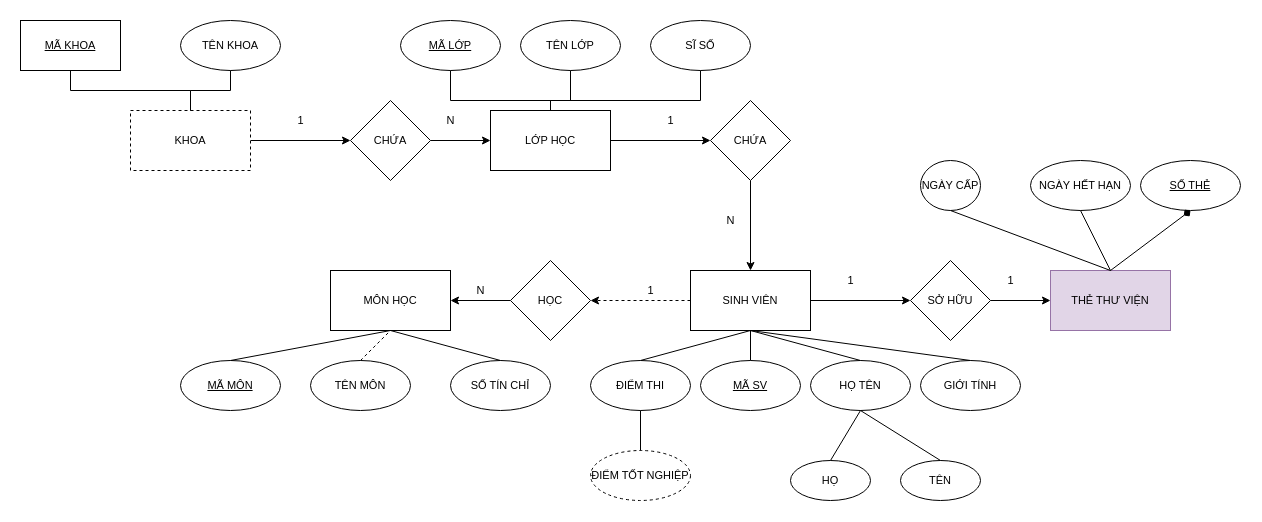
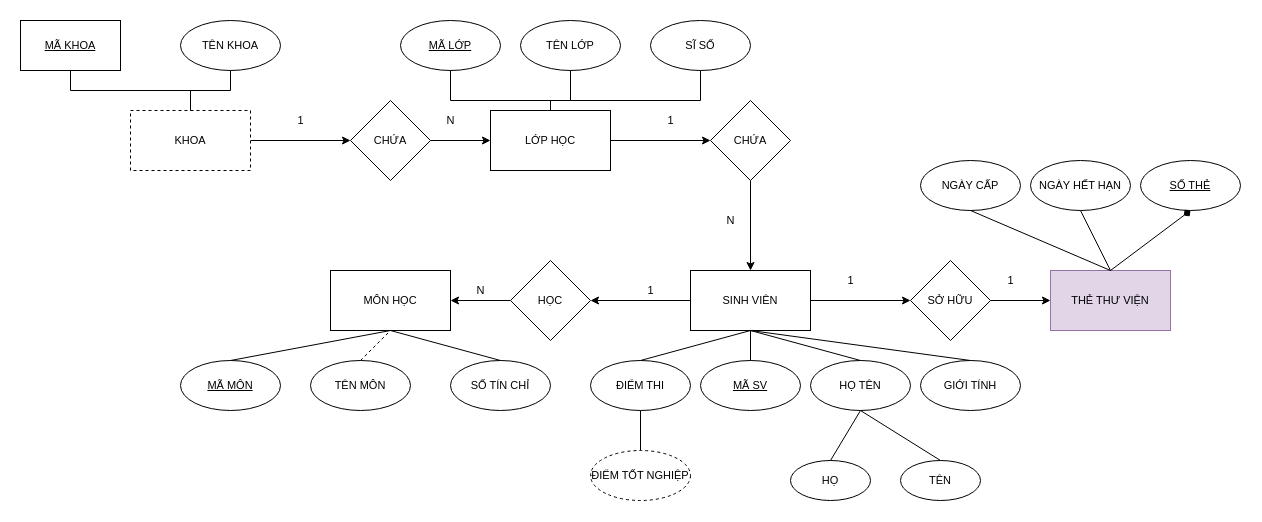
- <mxCell id="39" value="NGÀY CẤP" style="ellipse;whiteSpace=wrap;html=1;fontSize=11;" vertex="1" parent="1"><mxGeometry x="920" y="160" width="60" height="50" as="geometry" /></mxCell>
+ <mxCell id="39" value="NGÀY CẤP" style="ellipse;whiteSpace=wrap;html=1;fontSize=11;" vertex="1" parent="1"><mxGeometry x="920" y="160" width="100" height="50" as="geometry" /></mxCell>
- <mxCell id="12" value="" style="edgeStyle=orthogonalEdgeStyle;rounded=0;orthogonalLoop=1;jettySize=auto;html=1;fontSize=11;dashed=1;" edge="1" parent="1" source="14" target="16"><mxGeometry relative="1" as="geometry" /></mxCell>
+ <mxCell id="12" value="" style="edgeStyle=orthogonalEdgeStyle;rounded=0;orthogonalLoop=1;jettySize=auto;html=1;fontSize=11;" edge="1" parent="1" source="14" target="16"><mxGeometry relative="1" as="geometry" /></mxCell>
